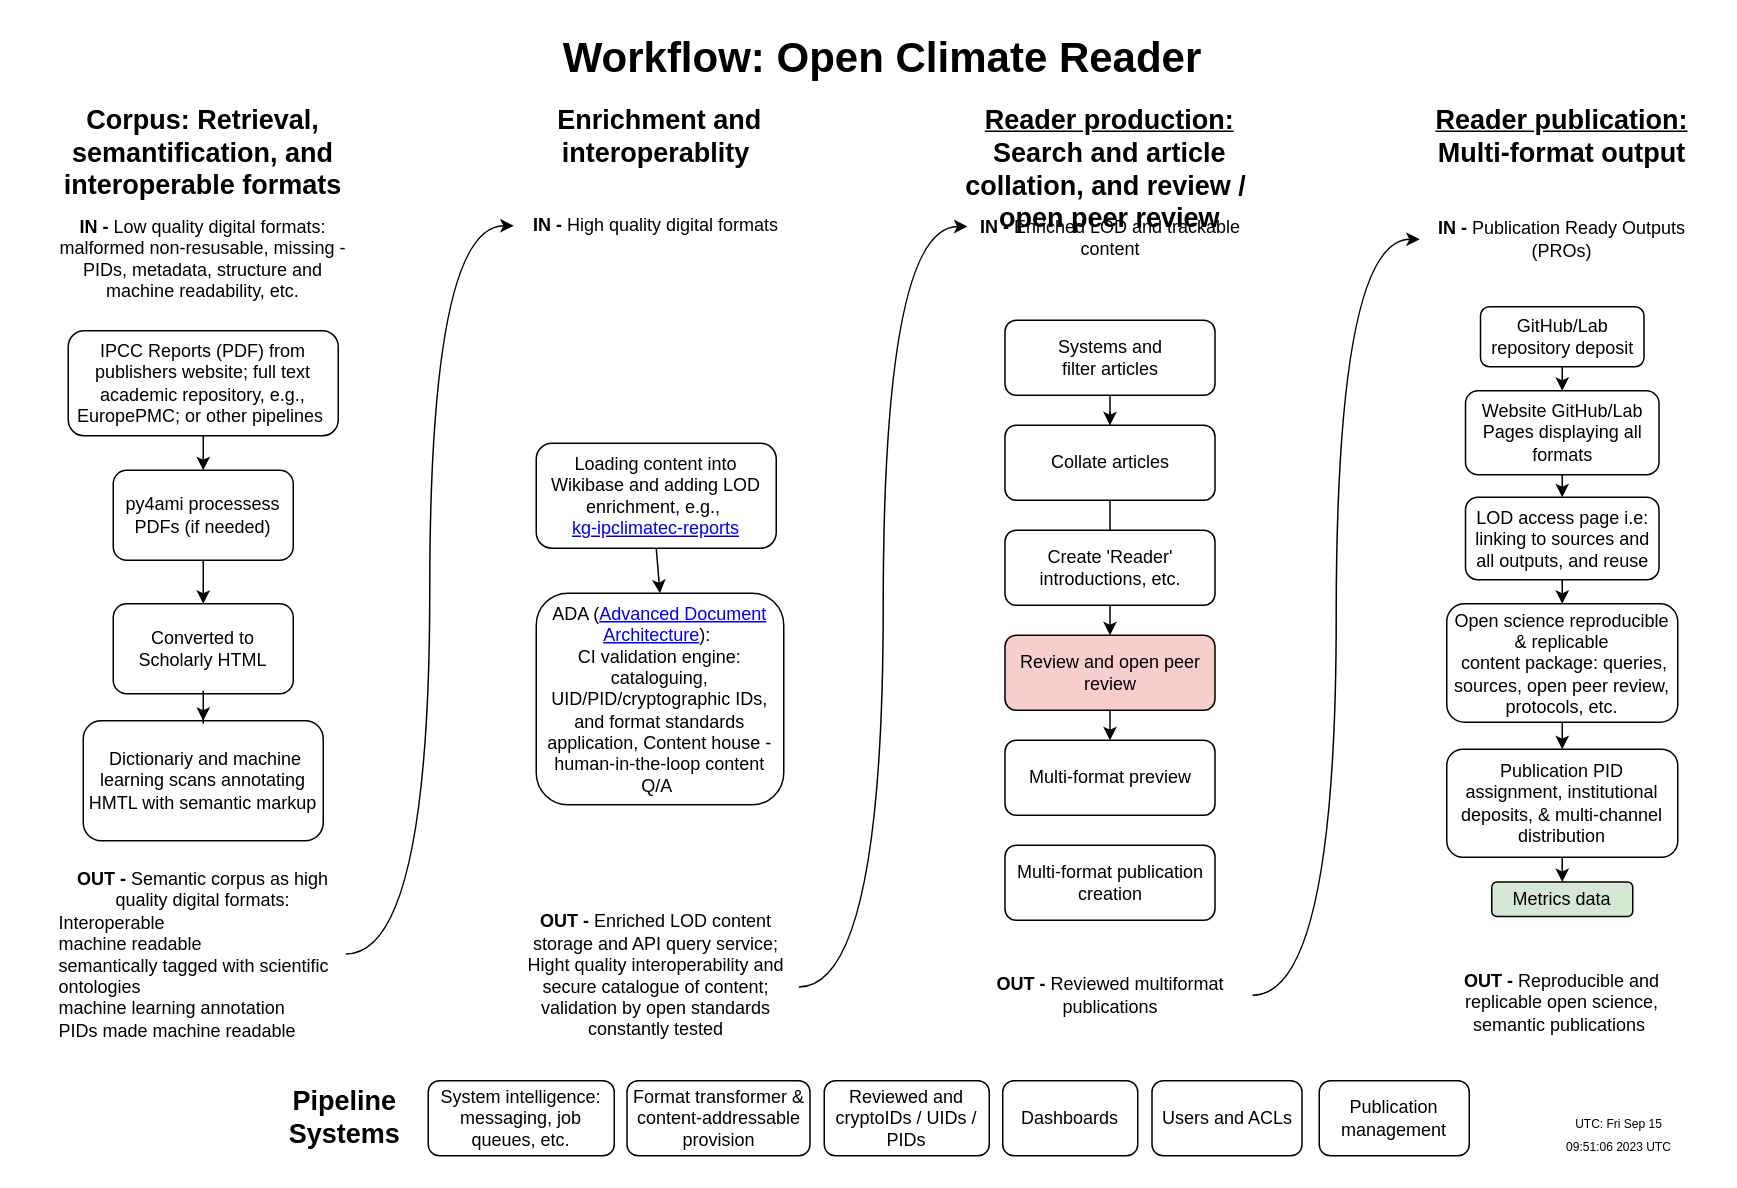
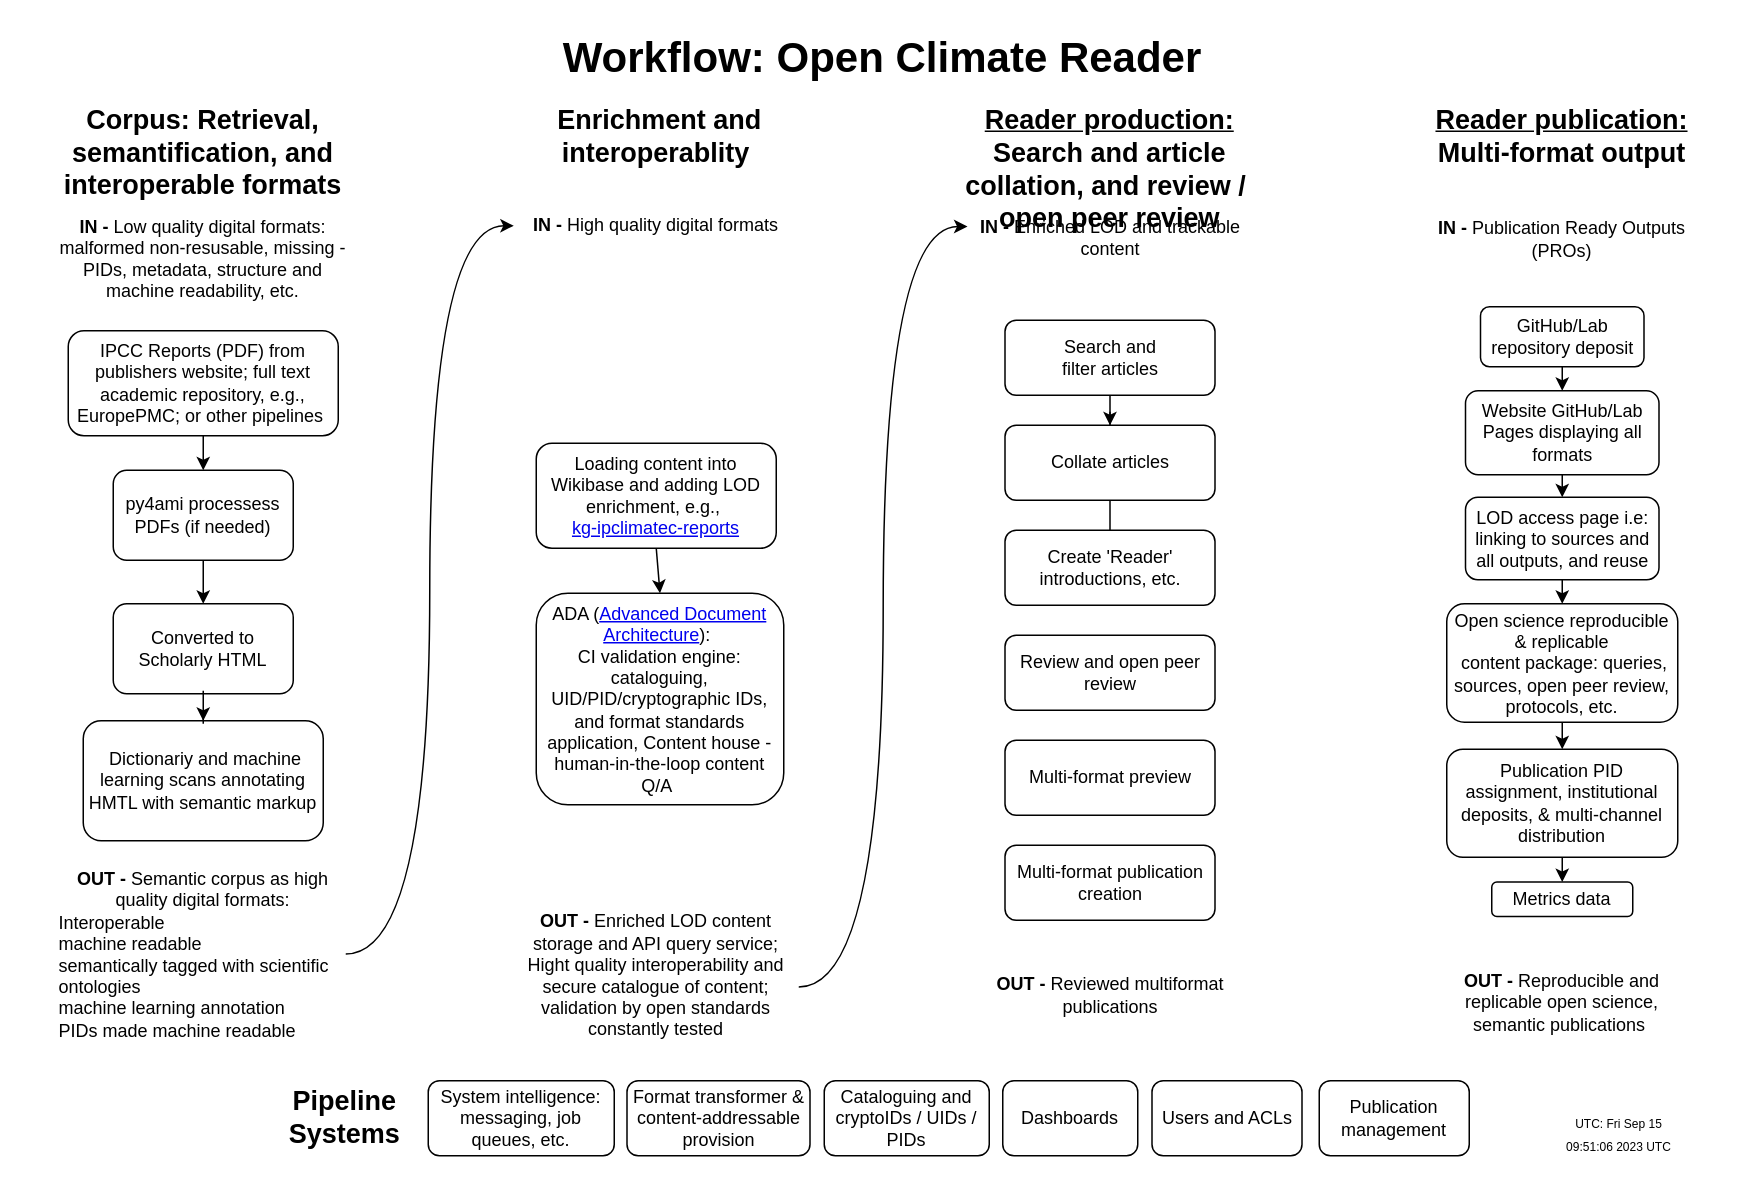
- <mxCell id="52" value="Systems and&lt;br style=&quot;border-color: var(--border-color);&quot;&gt;filter articles" style="rounded=1;whiteSpace=wrap;html=1;" vertex="1" parent="48"><mxGeometry x="32.5" y="115" width="140" height="50" as="geometry" /></mxCell>
+ <mxCell id="52" value="Search and&lt;br style=&quot;border-color: var(--border-color);&quot;&gt;filter articles" style="rounded=1;whiteSpace=wrap;html=1;" vertex="1" parent="48"><mxGeometry x="32.5" y="115" width="140" height="50" as="geometry" /></mxCell>
- <mxCell id="56" style="edgeStyle=orthogonalEdgeStyle;rounded=0;orthogonalLoop=1;jettySize=auto;html=1;exitX=0.5;exitY=1;exitDx=0;exitDy=0;entryX=0.5;entryY=0;entryDx=0;entryDy=0;" edge="1" parent="48" source="57" target="51"><mxGeometry relative="1" as="geometry" /></mxCell>
- <mxCell id="5" style="edgeStyle=orthogonalEdgeStyle;curved=1;rounded=0;orthogonalLoop=1;jettySize=auto;html=1;exitX=1;exitY=0.5;exitDx=0;exitDy=0;entryX=0;entryY=0.5;entryDx=0;entryDy=0;" edge="1" parent="1" source="63" target="19"><mxGeometry relative="1" as="geometry"><mxPoint x="909.5" y="672" as="sourcePoint" /></mxGeometry></mxCell>
- <mxCell id="51" value="Review and open peer review" style="rounded=1;whiteSpace=wrap;html=1;fontSize=12;glass=0;strokeWidth=1;shadow=0;fillColor=#f8cecc;" vertex="1" parent="48"><mxGeometry x="32.5" y="325" width="140" height="50" as="geometry" /></mxCell>
+ <mxCell id="51" value="Review and open peer review" style="rounded=1;whiteSpace=wrap;html=1;fontSize=12;glass=0;strokeWidth=1;shadow=0;" vertex="1" parent="48"><mxGeometry x="32.5" y="325" width="140" height="50" as="geometry" /></mxCell>
- <mxCell id="60" style="edgeStyle=orthogonalEdgeStyle;rounded=0;orthogonalLoop=1;jettySize=auto;html=1;exitX=0.5;exitY=1;exitDx=0;exitDy=0;entryX=0.5;entryY=0;entryDx=0;entryDy=0;" edge="1" parent="48" source="51" target="59"><mxGeometry relative="1" as="geometry" /></mxCell>
- <mxCell id="17" value="Metrics data" style="rounded=1;whiteSpace=wrap;html=1;fontSize=12;glass=0;strokeWidth=1;shadow=0;spacing=4;fillColor=#d5e8d4;" vertex="1" parent="6"><mxGeometry x="48" y="511.5" width="94" height="23" as="geometry" /></mxCell>
+ <mxCell id="17" value="Metrics data" style="rounded=1;whiteSpace=wrap;html=1;fontSize=12;glass=0;strokeWidth=1;shadow=0;spacing=4;" vertex="1" parent="6"><mxGeometry x="48" y="511.5" width="94" height="23" as="geometry" /></mxCell>
- <mxCell id="44" value="Reviewed and cryptoIDs / UIDs / PIDs" style="rounded=1;whiteSpace=wrap;html=1;fontSize=12;glass=0;strokeWidth=1;shadow=0;spacing=4;" vertex="1" parent="40"><mxGeometry x="380" width="110" height="50" as="geometry" /></mxCell>
+ <mxCell id="44" value="Cataloguing and cryptoIDs / UIDs / PIDs" style="rounded=1;whiteSpace=wrap;html=1;fontSize=12;glass=0;strokeWidth=1;shadow=0;spacing=4;" vertex="1" parent="40"><mxGeometry x="380" width="110" height="50" as="geometry" /></mxCell>
